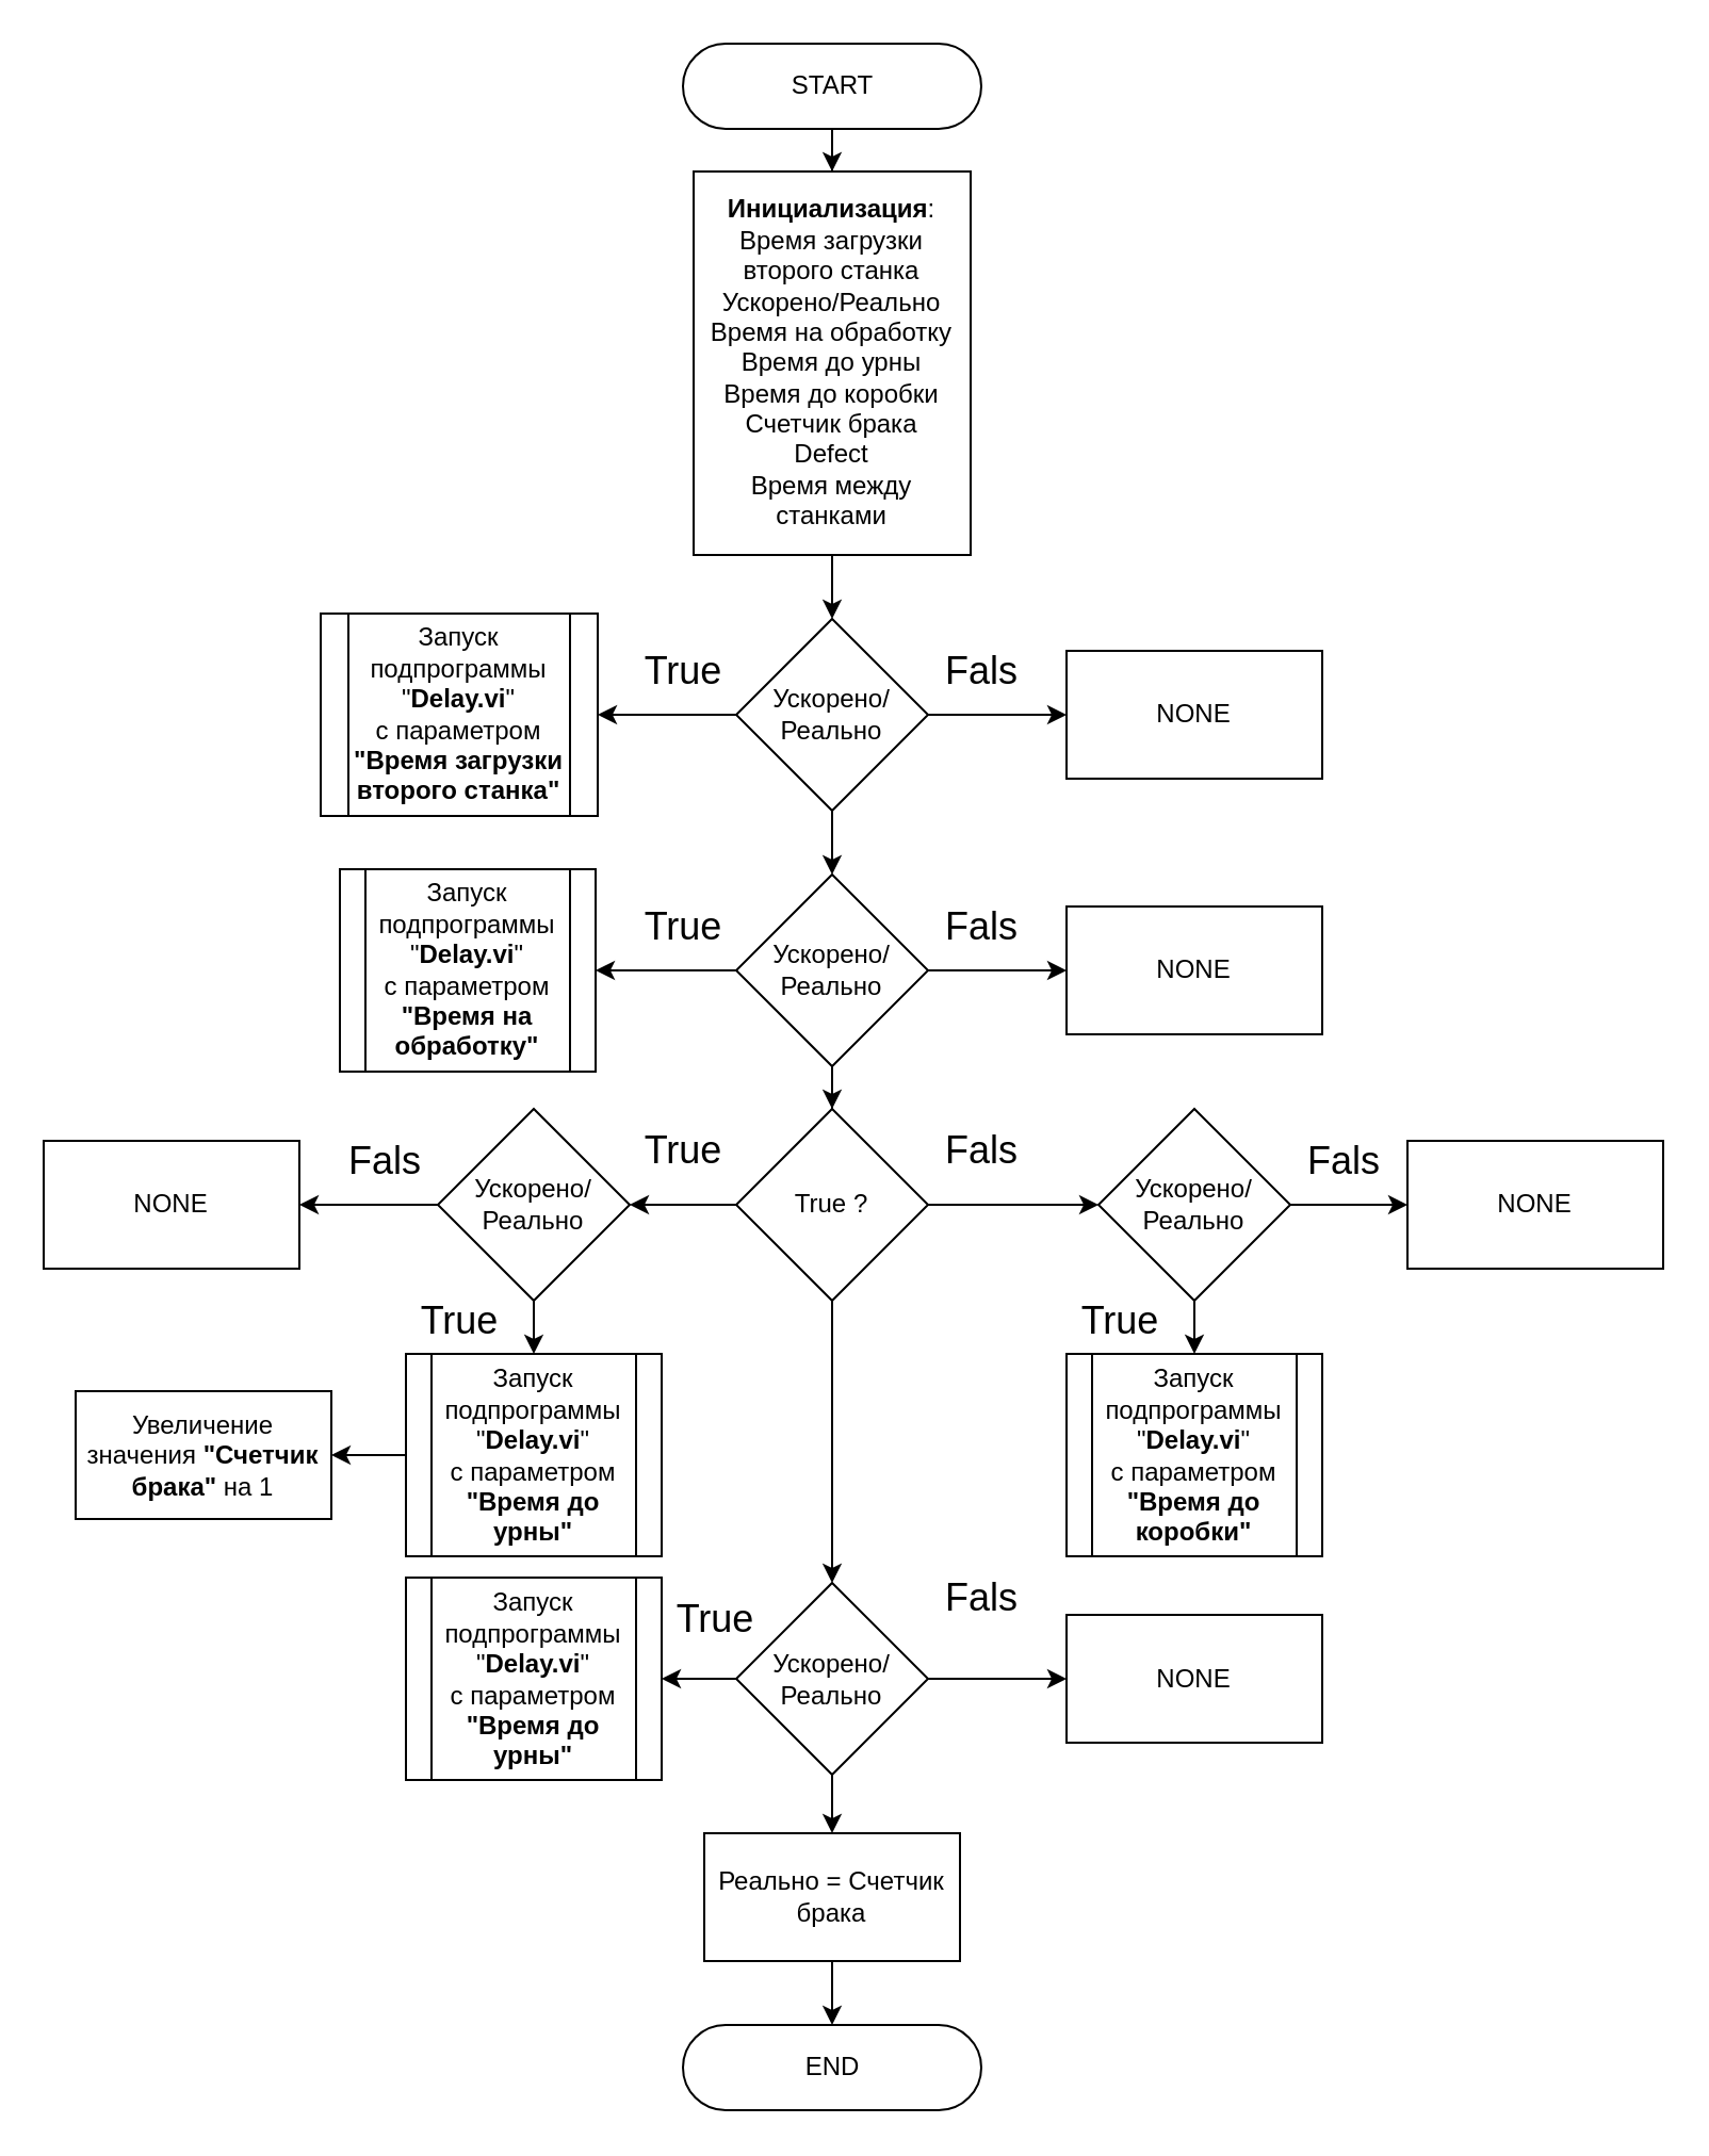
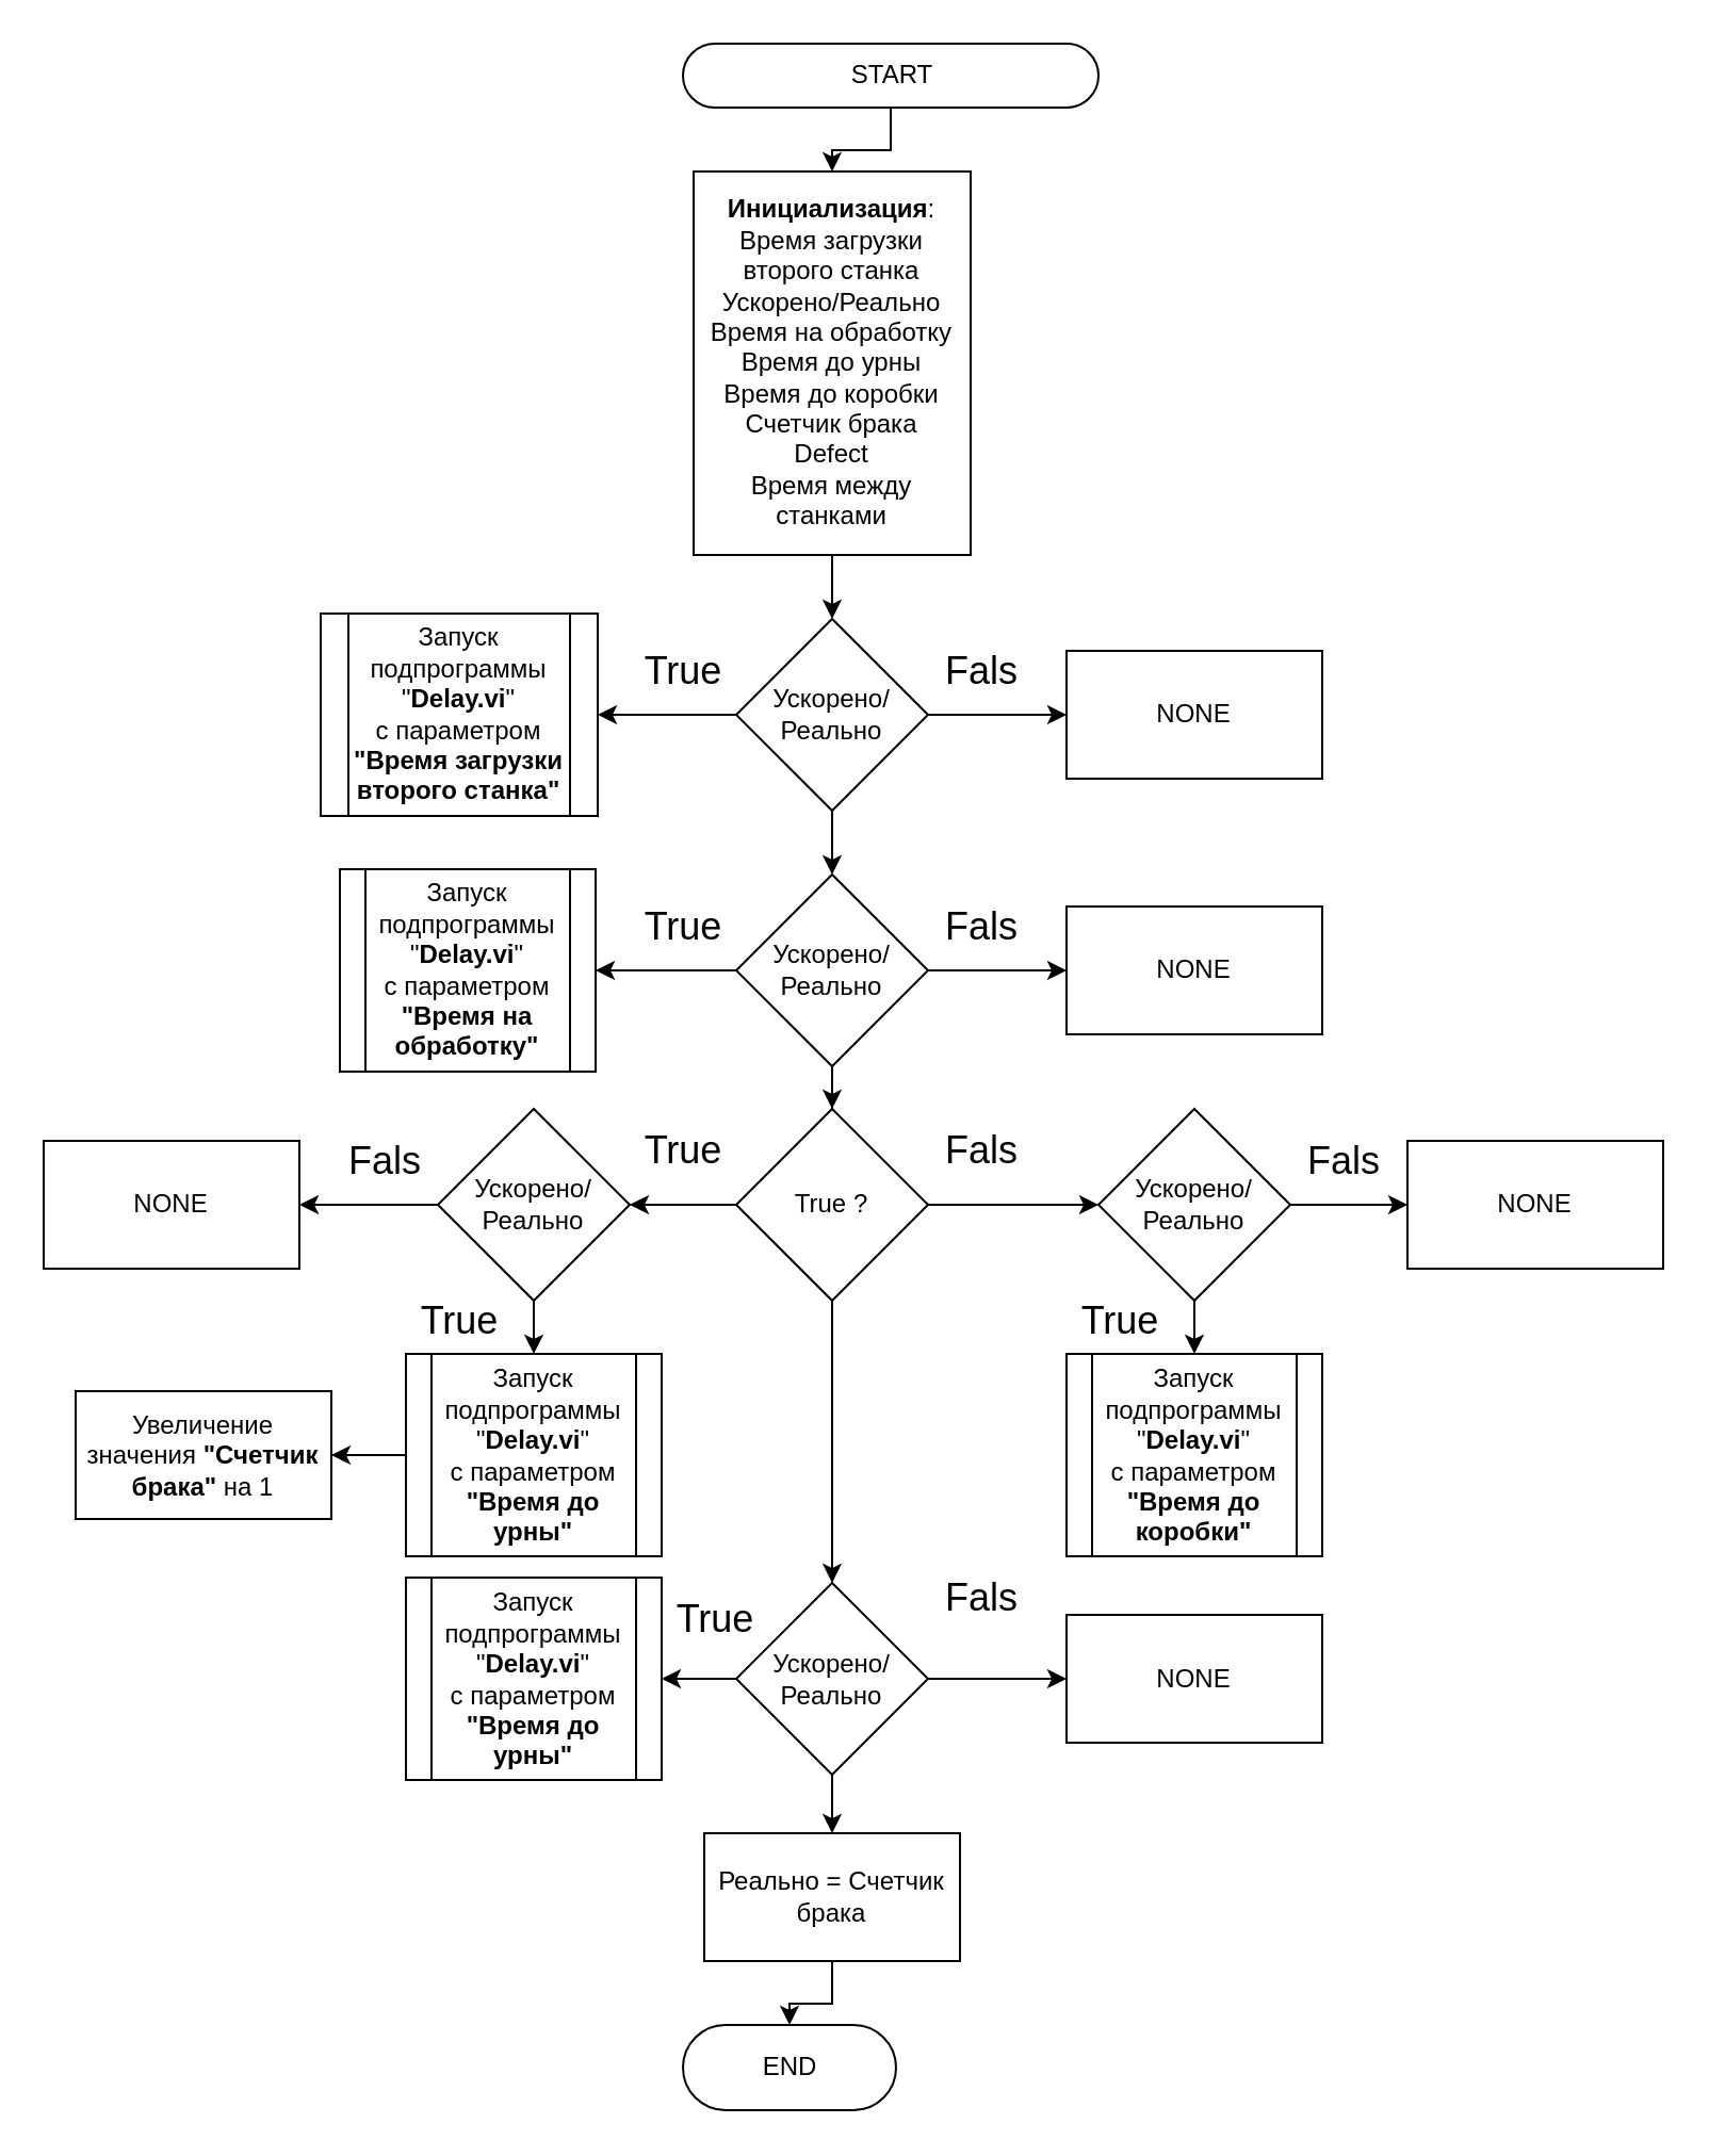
- <mxCell id="3" value="START" style="html=1;dashed=0;whitespace=wrap;shape=mxgraph.dfd.start" vertex="1" parent="1"><mxGeometry x="320" y="20" width="140" height="40" as="geometry" /></mxCell>
+ <mxCell id="3" value="START" style="html=1;dashed=0;whitespace=wrap;shape=mxgraph.dfd.start" vertex="1" parent="1"><mxGeometry x="320" y="20" width="195" height="30" as="geometry" /></mxCell>
- <mxCell id="4" value="END" style="html=1;dashed=0;whitespace=wrap;shape=mxgraph.dfd.start" vertex="1" parent="1"><mxGeometry x="320" y="950" width="140" height="40" as="geometry" /></mxCell>
+ <mxCell id="4" value="END" style="html=1;dashed=0;whitespace=wrap;shape=mxgraph.dfd.start" vertex="1" parent="1"><mxGeometry x="320" y="950" width="100" height="40" as="geometry" /></mxCell>
